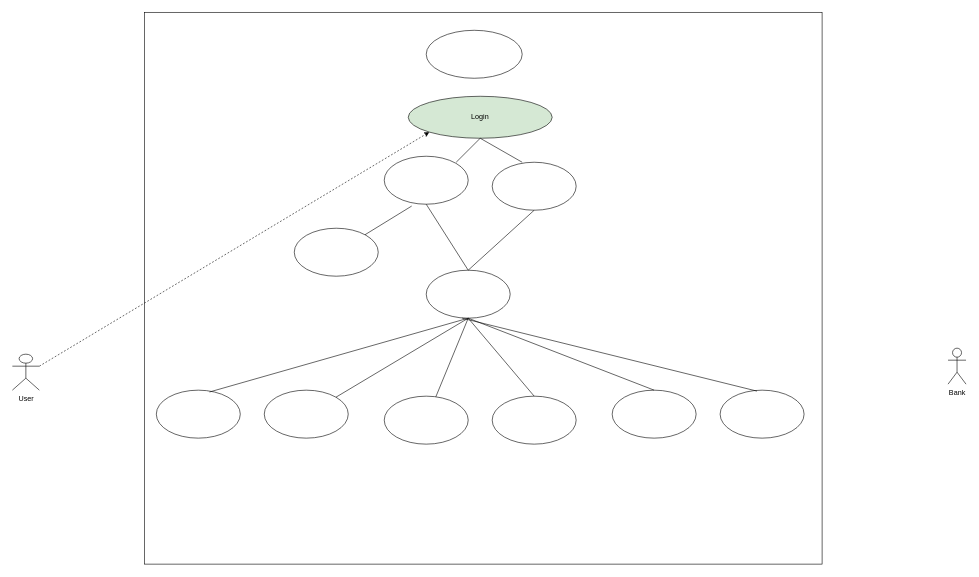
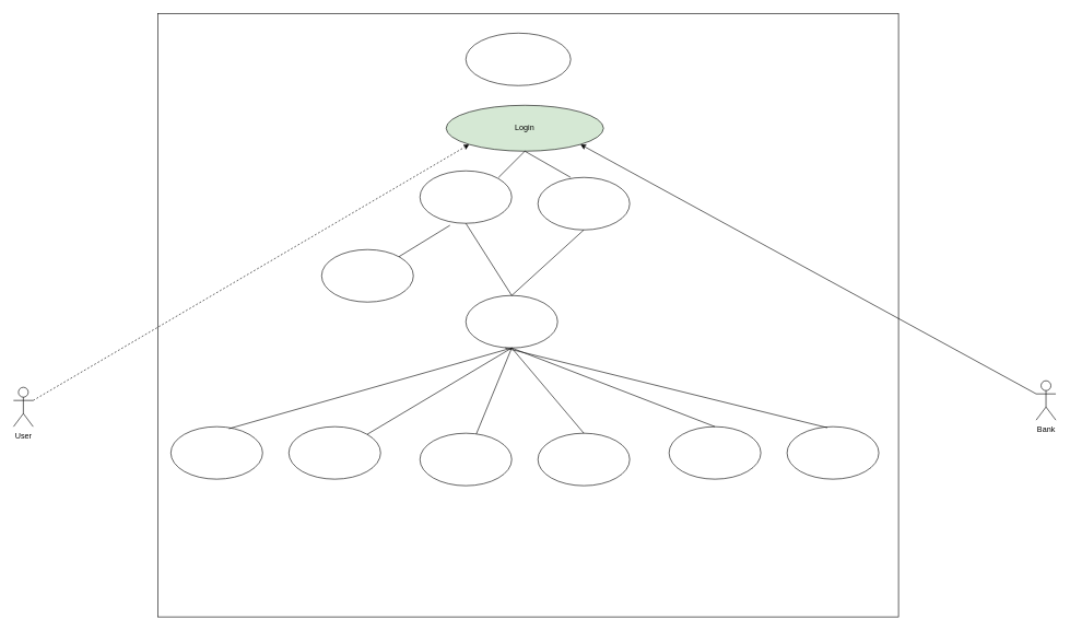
+ <mxCell id="28" value="" style="endArrow=classic;html=1;rounded=0;entryX=1;entryY=1;entryDx=0;entryDy=0;exitX=0;exitY=0.333;exitDx=0;exitDy=0;exitPerimeter=0;" edge="1" parent="1" source="15" target="4"><mxGeometry width="50" height="50" relative="1" as="geometry"><mxPoint x="910" y="520" as="sourcePoint" /><mxPoint x="724.277" y="229.492" as="targetPoint" /></mxGeometry></mxCell>
- <mxCell id="3" value="User" style="shape=umlActor;verticalLabelPosition=bottom;verticalAlign=top;html=1;outlineConnect=0;" vertex="1" parent="1"><mxGeometry x="20" y="590" width="45" height="60" as="geometry" /></mxCell>
+ <mxCell id="3" value="User" style="shape=umlActor;verticalLabelPosition=bottom;verticalAlign=top;html=1;outlineConnect=0;" vertex="1" parent="1"><mxGeometry x="20" y="590" width="30" height="60" as="geometry" /></mxCell>
